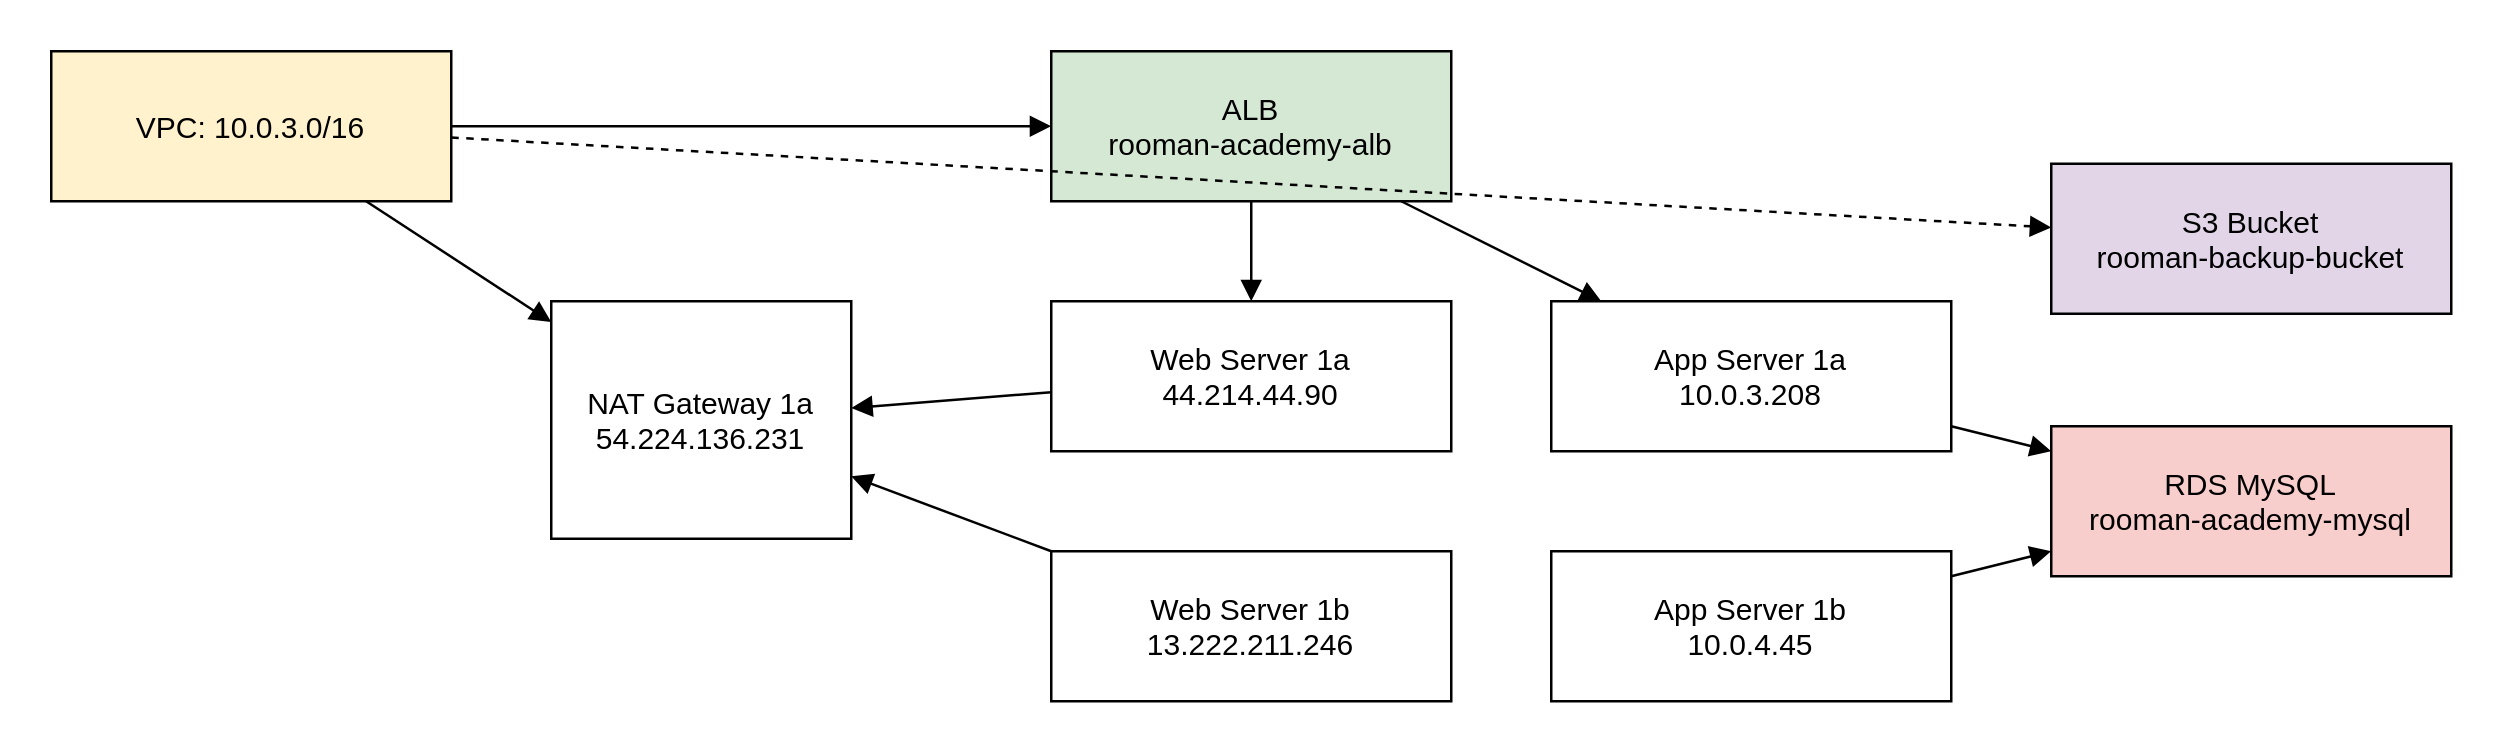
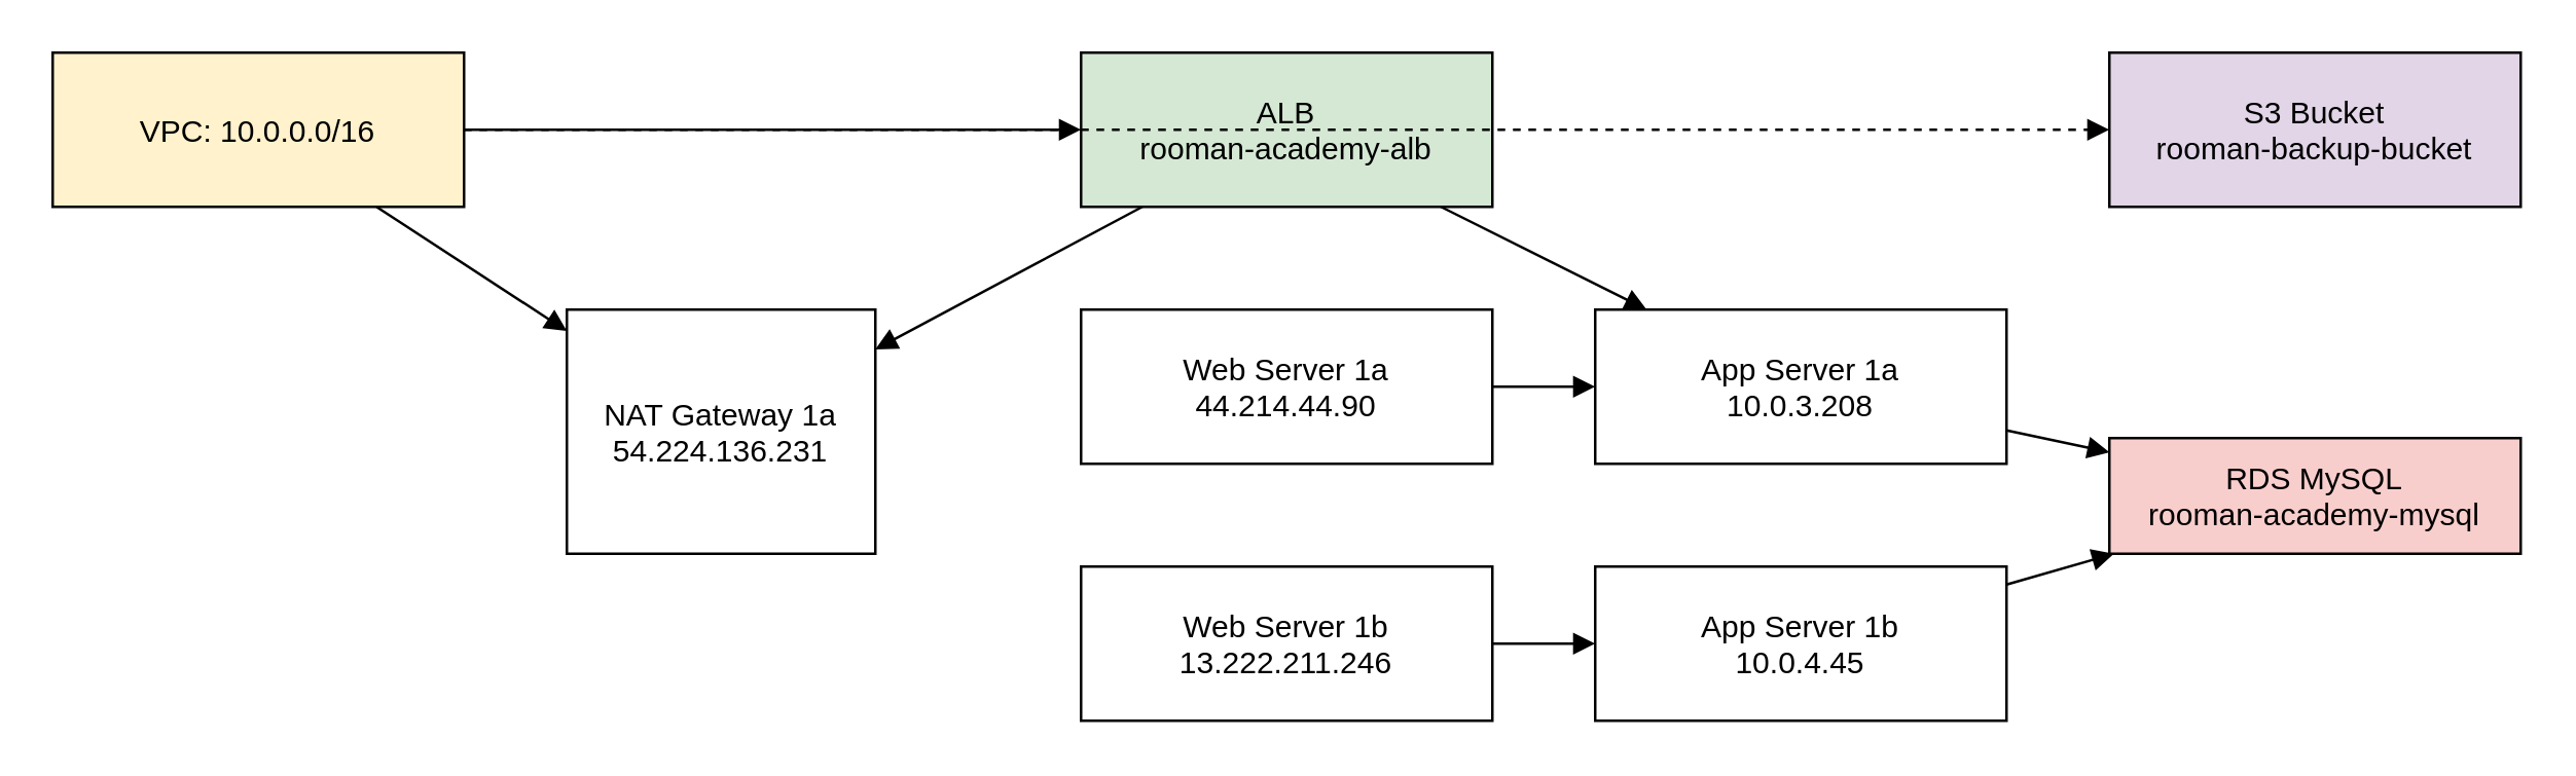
- <mxCell id="2" value="VPC: 10.0.3.0/16" style="shape=rectangle;fillColor=#fff2cc;strokeColor=#000000;fontSize=12;" vertex="1" parent="1"><mxGeometry as="geometry" x="20" y="20" width="160" height="60" /></mxCell>
+ <mxCell id="2" value="VPC: 10.0.0.0/16" style="shape=rectangle;fillColor=#fff2cc;strokeColor=#000000;fontSize=12;" vertex="1" parent="1"><mxGeometry as="geometry" x="20" y="20" width="160" height="60" /></mxCell>
- <mxCell id="10" value="S3 Bucket&#10;rooman-backup-bucket" style="shape=rectangle;fillColor=#e1d5e7;strokeColor=#000000;fontSize=12;" vertex="1" parent="1"><mxGeometry x="820" y="65" as="geometry" width="160" height="60" /></mxCell>
+ <mxCell id="10" value="S3 Bucket&#10;rooman-backup-bucket" style="shape=rectangle;fillColor=#e1d5e7;strokeColor=#000000;fontSize=12;" vertex="1" parent="1"><mxGeometry as="geometry" x="820" y="20" width="160" height="60" /></mxCell>
- <mxCell id="13" edge="1" parent="1" source="4" target="5" style="endArrow=block;strokeColor=#000000;"><mxGeometry as="geometry" /></mxCell>
+ <mxCell id="13" edge="1" parent="1" source="4" target="3" style="endArrow=block;strokeColor=#000000;"><mxGeometry as="geometry" /></mxCell>
- <mxCell id="15" edge="1" parent="1" source="5" target="3" style="endArrow=block;strokeColor=#000000;"><mxGeometry as="geometry" /></mxCell>
+ <mxCell id="15" edge="1" parent="1" source="5" target="7" style="endArrow=block;strokeColor=#000000;"><mxGeometry as="geometry" /></mxCell>
- <mxCell id="9" value="RDS MySQL&#10;rooman-academy-mysql" style="shape=rectangle;fillColor=#f8cecc;strokeColor=#000000;fontSize=12;" vertex="1" parent="1"><mxGeometry as="geometry" x="820" y="170" width="160" height="60" /></mxCell>
+ <mxCell id="9" value="RDS MySQL&#10;rooman-academy-mysql" style="shape=rectangle;fillColor=#f8cecc;strokeColor=#000000;fontSize=12;" vertex="1" parent="1"><mxGeometry x="820" y="170" as="geometry" width="160" height="45" /></mxCell>
- <mxCell id="16" edge="1" parent="1" source="6" target="3" style="endArrow=block;strokeColor=#000000;"><mxGeometry as="geometry" /></mxCell>
+ <mxCell id="16" edge="1" parent="1" source="6" target="8" style="endArrow=block;strokeColor=#000000;"><mxGeometry as="geometry" /></mxCell>
